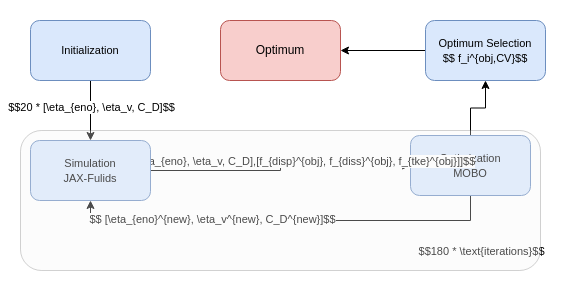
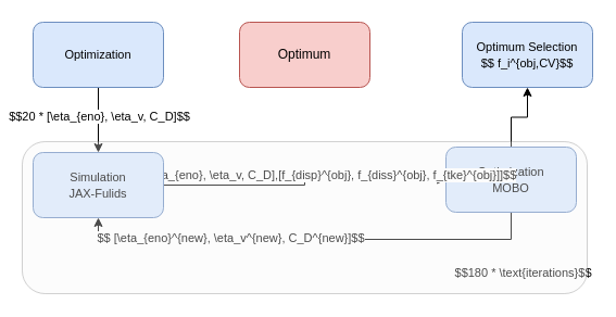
- <mxCell id="12" value="&lt;font style=&quot;font-size: 11px;&quot;&gt;Initialization&lt;/font&gt;" style="rounded=1;whiteSpace=wrap;html=1;fillColor=#dae8fc;strokeColor=#6c8ebf;" vertex="1" parent="1"><mxGeometry x="30" y="20" width="120" height="60" as="geometry" /></mxCell>
+ <mxCell id="12" value="&lt;font style=&quot;font-size: 11px;&quot;&gt;Optimization&lt;/font&gt;" style="rounded=1;whiteSpace=wrap;html=1;fillColor=#dae8fc;strokeColor=#6c8ebf;" vertex="1" parent="1"><mxGeometry x="30" y="20" width="120" height="60" as="geometry" /></mxCell>
- <mxCell id="13" value="" style="edgeStyle=orthogonalEdgeStyle;rounded=0;orthogonalLoop=1;jettySize=auto;html=1;" edge="1" parent="1" source="14" target="16"><mxGeometry relative="1" as="geometry" /></mxCell>
